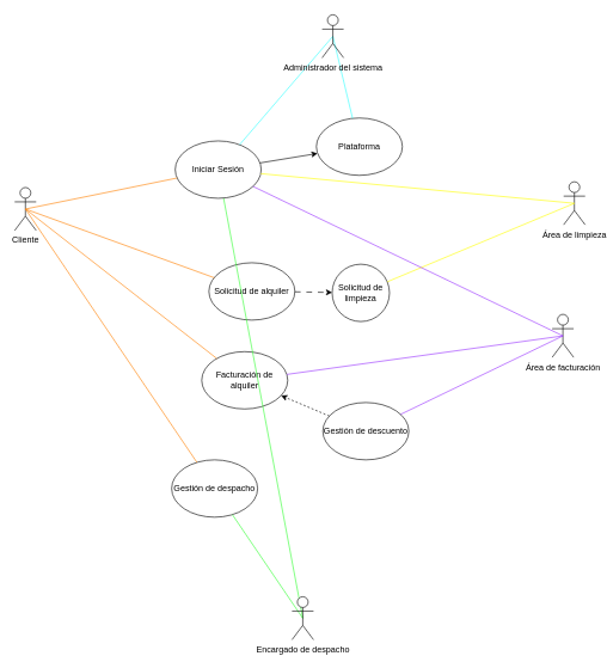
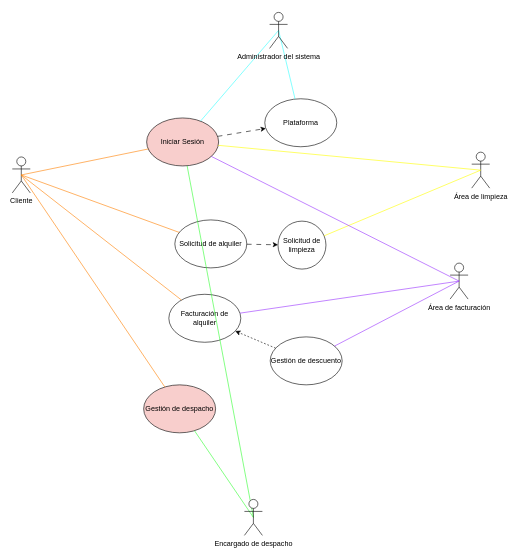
- <mxCell id="29" value="" style="endArrow=classic;html=1;rounded=0;dashed=0;dashPattern=8 8;" parent="1" source="20" target="21" edge="1"><mxGeometry width="50" height="50" relative="1" as="geometry"><mxPoint x="421" y="417" as="sourcePoint" /><mxPoint x="473" y="418" as="targetPoint" /></mxGeometry></mxCell>
+ <mxCell id="29" value="" style="endArrow=classic;html=1;rounded=0;dashed=1;dashPattern=8 8;" parent="1" source="20" target="21" edge="1"><mxGeometry width="50" height="50" relative="1" as="geometry"><mxPoint x="421" y="417" as="sourcePoint" /><mxPoint x="473" y="418" as="targetPoint" /></mxGeometry></mxCell>
- <mxCell id="20" value="Iniciar Sesión" style="ellipse;whiteSpace=wrap;html=1;" parent="1" vertex="1"><mxGeometry x="244" y="196" width="120" height="80" as="geometry" /></mxCell>
+ <mxCell id="20" value="Iniciar Sesión" style="ellipse;whiteSpace=wrap;html=1;fillColor=#f8cecc;" parent="1" vertex="1"><mxGeometry x="244" y="196" width="120" height="80" as="geometry" /></mxCell>
- <mxCell id="14" value="Área de facturación" style="shape=umlActor;verticalLabelPosition=bottom;verticalAlign=top;html=1;outlineConnect=0;" parent="1" vertex="1"><mxGeometry x="770" y="438" width="30" height="60" as="geometry" /></mxCell>
+ <mxCell id="14" value="Área de facturación" style="shape=umlActor;verticalLabelPosition=bottom;verticalAlign=top;html=1;outlineConnect=0;" parent="1" vertex="1"><mxGeometry x="750" y="438" width="30" height="60" as="geometry" /></mxCell>
- <mxCell id="9" value="Gestión de despacho" style="ellipse;whiteSpace=wrap;html=1;" parent="1" vertex="1"><mxGeometry x="239" y="641" width="120" height="80" as="geometry" /></mxCell>
+ <mxCell id="9" value="Gestión de despacho" style="ellipse;whiteSpace=wrap;html=1;fillColor=#f8cecc;" parent="1" vertex="1"><mxGeometry x="239" y="641" width="120" height="80" as="geometry" /></mxCell>
